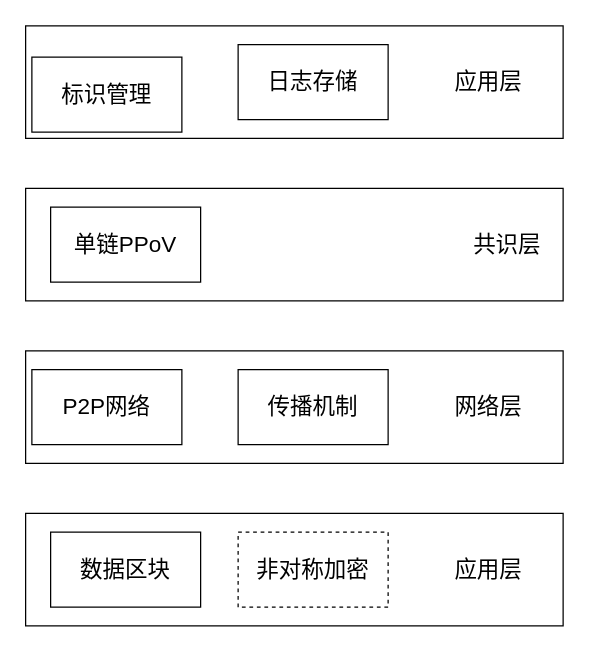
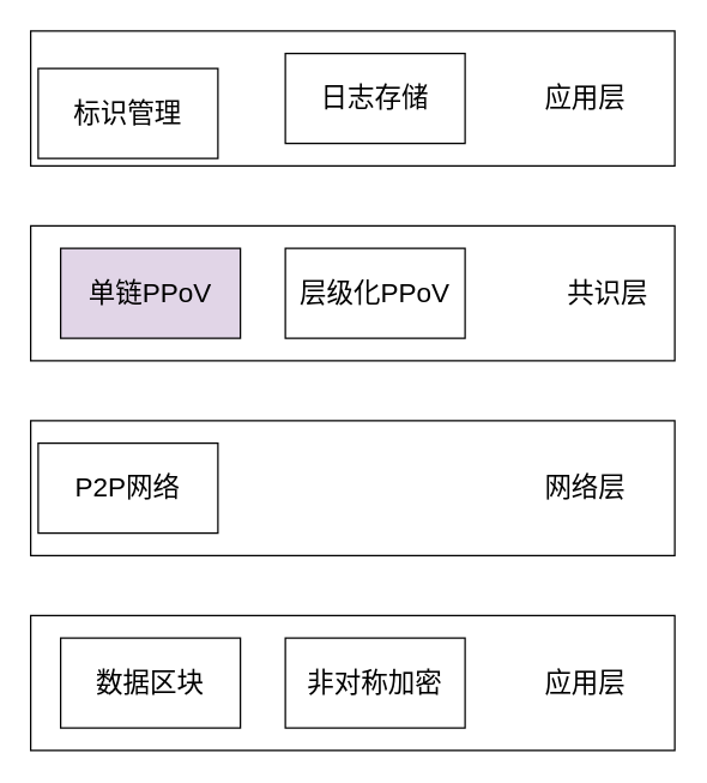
- <mxCell id="6" value="&lt;font style=&quot;font-size: 18px;&quot;&gt;单链PPoV&lt;/font&gt;" style="rounded=0;whiteSpace=wrap;html=1;" vertex="1" parent="1"><mxGeometry x="40" y="165" width="120" height="60" as="geometry" /></mxCell>
+ <mxCell id="6" value="&lt;font style=&quot;font-size: 18px;&quot;&gt;单链PPoV&lt;/font&gt;" style="rounded=0;whiteSpace=wrap;html=1;fillColor=#e1d5e7;" vertex="1" parent="1"><mxGeometry x="40" y="165" width="120" height="60" as="geometry" /></mxCell>
+ <mxCell id="15" value="&lt;font style=&quot;font-size: 18px;&quot;&gt;层级化PPoV&lt;/font&gt;" style="rounded=0;whiteSpace=wrap;html=1;" vertex="1" parent="1"><mxGeometry x="190" y="165" width="120" height="60" as="geometry" /></mxCell>
- <mxCell id="16" value="&lt;span style=&quot;font-size: 18px;&quot;&gt;传播机制&lt;/span&gt;" style="rounded=0;whiteSpace=wrap;html=1;" vertex="1" parent="1"><mxGeometry x="190" y="295" width="120" height="60" as="geometry" /></mxCell>
- <mxCell id="17" value="&lt;font style=&quot;font-size: 18px;&quot;&gt;非对称加密&lt;/font&gt;" style="rounded=0;whiteSpace=wrap;html=1;dashed=1;" vertex="1" parent="1"><mxGeometry x="190" y="425" width="120" height="60" as="geometry" /></mxCell>
+ <mxCell id="17" value="&lt;font style=&quot;font-size: 18px;&quot;&gt;非对称加密&lt;/font&gt;" style="rounded=0;whiteSpace=wrap;html=1;" vertex="1" parent="1"><mxGeometry x="190" y="425" width="120" height="60" as="geometry" /></mxCell>
